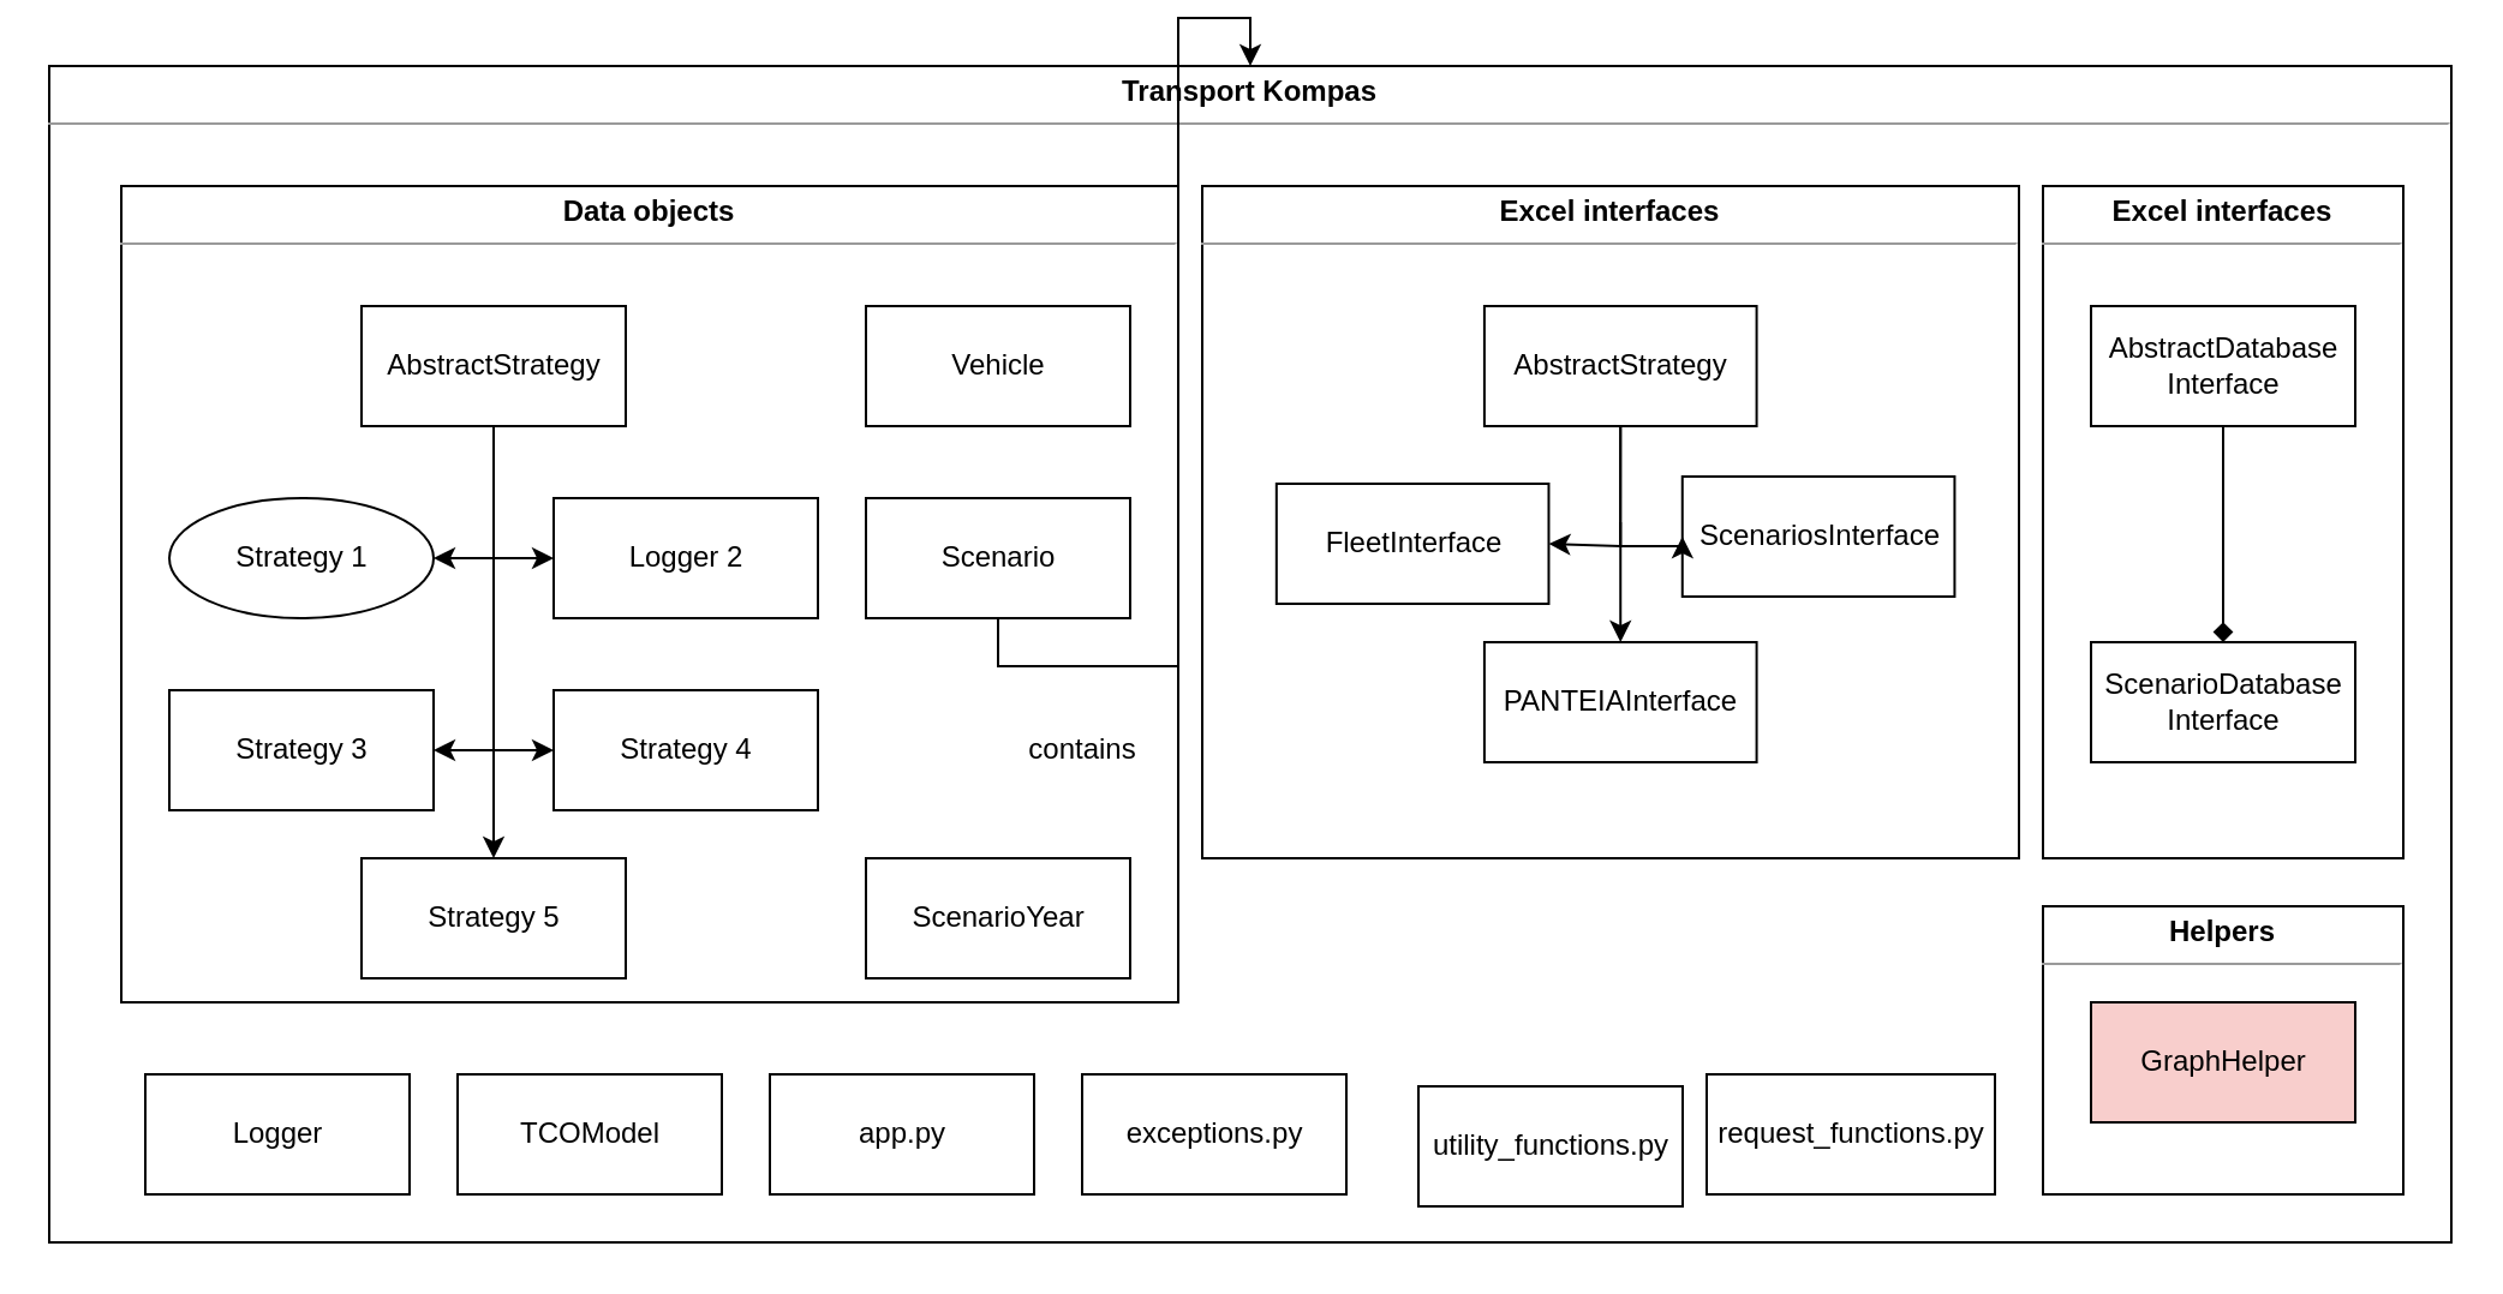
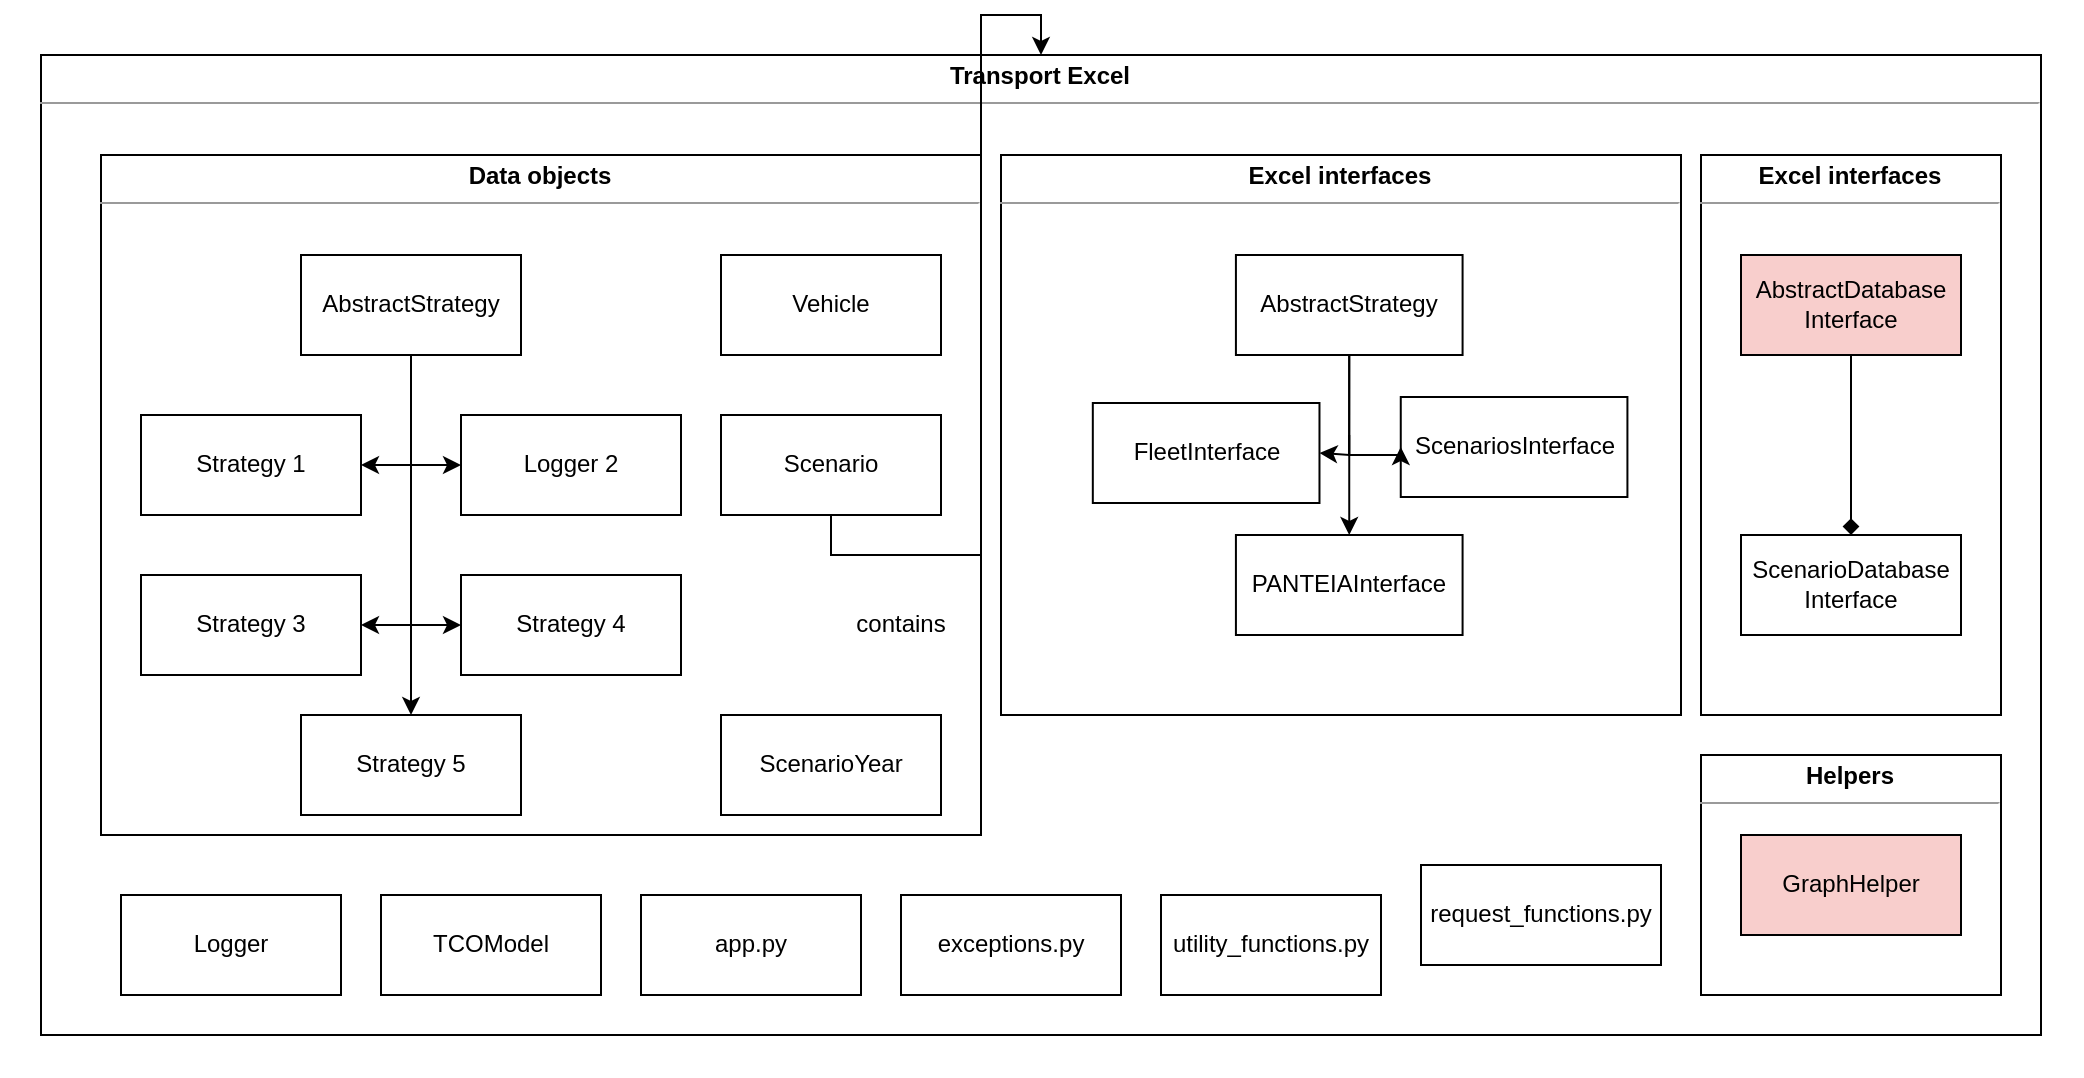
- <mxCell id="2" value="&lt;p style=&quot;margin: 0px ; margin-top: 4px ; text-align: center&quot;&gt;&lt;b&gt;Transport Kompas&lt;/b&gt;&lt;/p&gt;&lt;hr size=&quot;1&quot;&gt;&lt;div style=&quot;height: 2px&quot;&gt;&lt;/div&gt;" style="verticalAlign=top;align=left;overflow=fill;fontSize=12;fontFamily=Helvetica;html=1;" parent="1" vertex="1"><mxGeometry x="20" y="20" width="1000" height="490" as="geometry" /></mxCell>
+ <mxCell id="2" value="&lt;p style=&quot;margin: 0px ; margin-top: 4px ; text-align: center&quot;&gt;&lt;b&gt;Transport Excel&lt;/b&gt;&lt;/p&gt;&lt;hr size=&quot;1&quot;&gt;&lt;div style=&quot;height: 2px&quot;&gt;&lt;/div&gt;" style="verticalAlign=top;align=left;overflow=fill;fontSize=12;fontFamily=Helvetica;html=1;" parent="1" vertex="1"><mxGeometry x="20" y="20" width="1000" height="490" as="geometry" /></mxCell>
- <mxCell id="41" value="&lt;font style=&quot;font-size: 12px&quot;&gt;AbstractDatabase&lt;br&gt;Interface&lt;/font&gt;" style="html=1;" vertex="1" parent="1"><mxGeometry x="870" y="120" width="110" height="50" as="geometry" /></mxCell>
+ <mxCell id="41" value="&lt;font style=&quot;font-size: 12px&quot;&gt;AbstractDatabase&lt;br&gt;Interface&lt;/font&gt;" style="html=1;fillColor=#f8cecc;" vertex="1" parent="1"><mxGeometry x="870" y="120" width="110" height="50" as="geometry" /></mxCell>
- <mxCell id="27" value="FleetInterface" style="html=1;" parent="24" vertex="1"><mxGeometry x="30.909" y="124" width="113.333" height="50" as="geometry" /></mxCell>
+ <mxCell id="27" value="FleetInterface" style="html=1;" parent="24" vertex="1"><mxGeometry x="45.909" y="124" width="113.333" height="50" as="geometry" /></mxCell>
- <mxCell id="6" value="Strategy 1" style="ellipse;html=1;" parent="3" vertex="1"><mxGeometry x="20" y="130" width="110" height="50" as="geometry" /></mxCell>
+ <mxCell id="6" value="Strategy 1" style="html=1;" parent="3" vertex="1"><mxGeometry x="20" y="130" width="110" height="50" as="geometry" /></mxCell>
- <mxCell id="38" value="&lt;font style=&quot;font-size: 12px&quot;&gt;request_functions.py&lt;/font&gt;" style="html=1;" parent="1" vertex="1"><mxGeometry x="710" y="440" width="120" height="50" as="geometry" /></mxCell>
+ <mxCell id="38" value="&lt;font style=&quot;font-size: 12px&quot;&gt;request_functions.py&lt;/font&gt;" style="html=1;" parent="1" vertex="1"><mxGeometry x="710" y="425" width="120" height="50" as="geometry" /></mxCell>
- <mxCell id="37" value="&lt;font style=&quot;font-size: 12px&quot;&gt;utility_functions.py&lt;/font&gt;" style="html=1;" parent="1" vertex="1"><mxGeometry x="590" y="445" width="110" height="50" as="geometry" /></mxCell>
+ <mxCell id="37" value="&lt;font style=&quot;font-size: 12px&quot;&gt;utility_functions.py&lt;/font&gt;" style="html=1;" parent="1" vertex="1"><mxGeometry x="580" y="440" width="110" height="50" as="geometry" /></mxCell>
